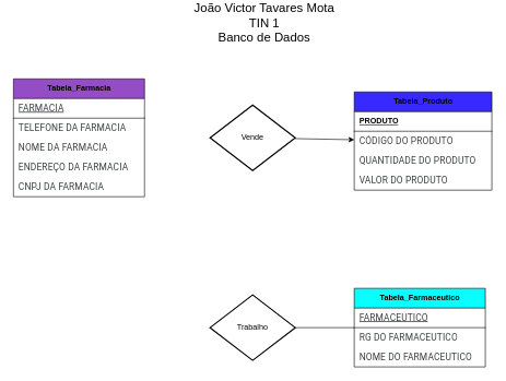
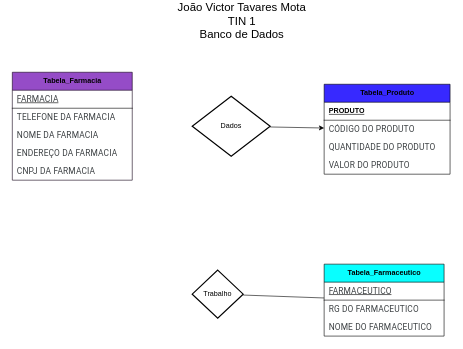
- <mxCell id="31" value="Vende" style="strokeWidth=2;html=1;shape=mxgraph.flowchart.decision;whiteSpace=wrap;" vertex="1" parent="1"><mxGeometry x="320" y="160" width="130" height="100" as="geometry" /></mxCell>
+ <mxCell id="31" value="Dados" style="strokeWidth=2;html=1;shape=mxgraph.flowchart.decision;whiteSpace=wrap;" vertex="1" parent="1"><mxGeometry x="320" y="160" width="130" height="100" as="geometry" /></mxCell>
- <mxCell id="30" value="Trabalho" style="strokeWidth=2;html=1;shape=mxgraph.flowchart.decision;whiteSpace=wrap;" vertex="1" parent="1"><mxGeometry x="320" y="450" width="130" height="100" as="geometry" /></mxCell>
+ <mxCell id="30" value="Trabalho" style="strokeWidth=2;html=1;shape=mxgraph.flowchart.decision;whiteSpace=wrap;" vertex="1" parent="1"><mxGeometry x="320" y="450" width="85" height="80" as="geometry" /></mxCell>
